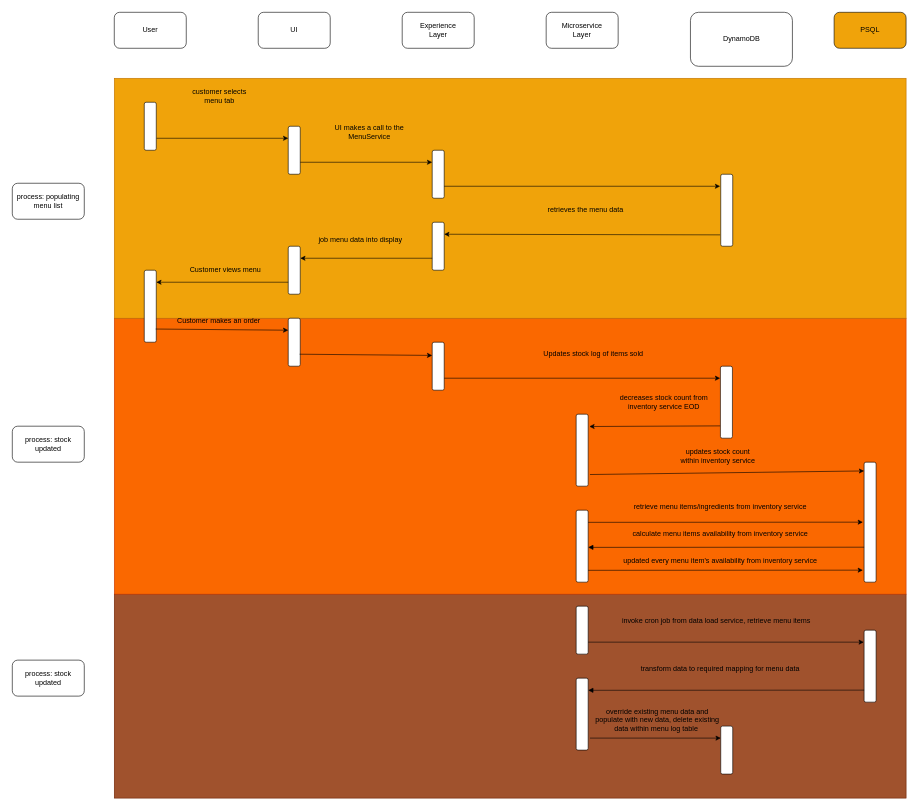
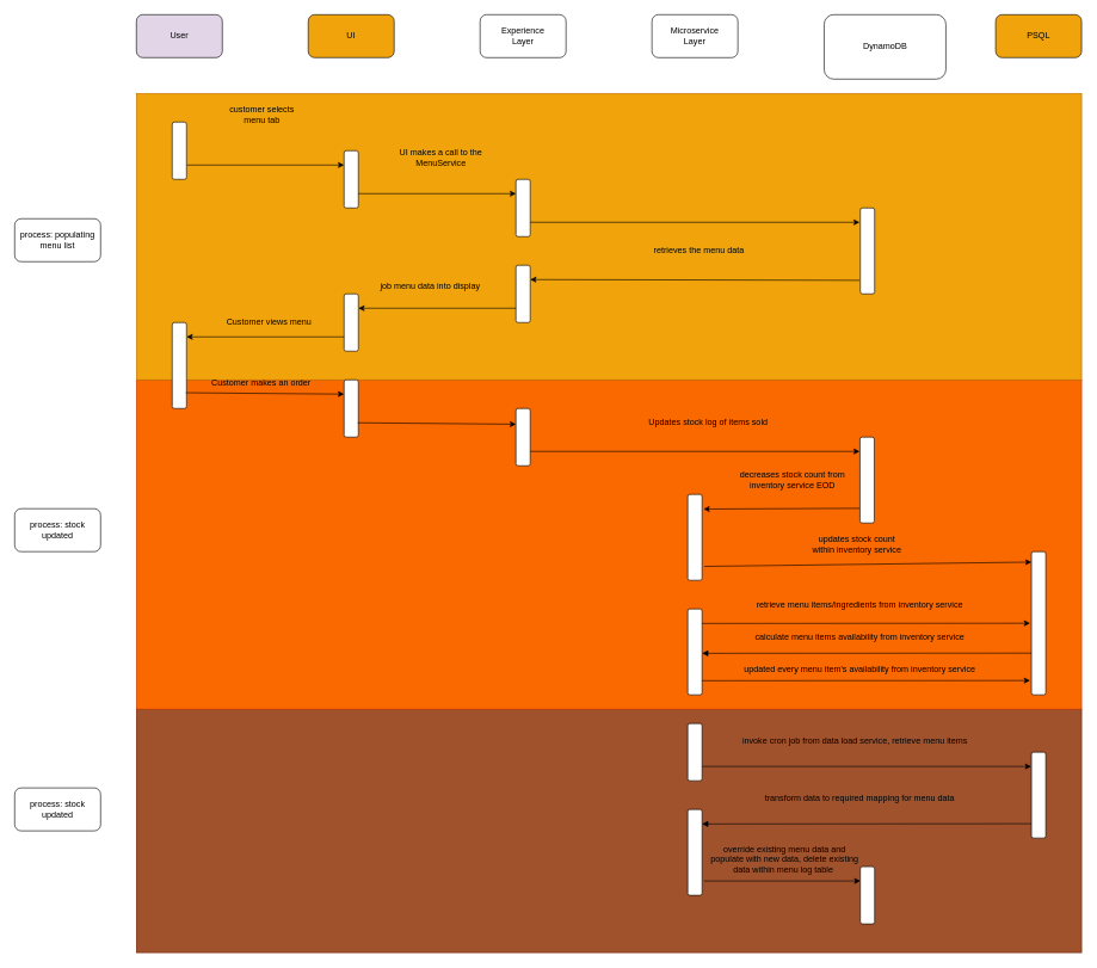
- <mxCell id="5" value="User" style="rounded=1;whiteSpace=wrap;html=1;" vertex="1" parent="1"><mxGeometry x="190" y="20" width="120" height="60" as="geometry" /></mxCell>
+ <mxCell id="5" value="User" style="rounded=1;whiteSpace=wrap;html=1;fillColor=#e1d5e7;" vertex="1" parent="1"><mxGeometry x="190" y="20" width="120" height="60" as="geometry" /></mxCell>
- <mxCell id="7" value="UI" style="rounded=1;whiteSpace=wrap;html=1;" vertex="1" parent="1"><mxGeometry x="430" y="20" width="120" height="60" as="geometry" /></mxCell>
+ <mxCell id="7" value="UI" style="rounded=1;whiteSpace=wrap;html=1;fillColor=#f0a30a;" vertex="1" parent="1"><mxGeometry x="430" y="20" width="120" height="60" as="geometry" /></mxCell>
